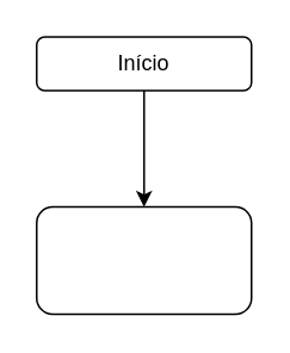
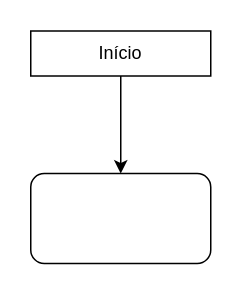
- <mxCell id="3" value="Início" style="rounded=1;whiteSpace=wrap;html=1;" parent="1" vertex="1"><mxGeometry x="20" y="20" width="120" height="30" as="geometry" /></mxCell>
+ <mxCell id="3" value="Início" style="whiteSpace=wrap;html=1;rounded=0;" parent="1" vertex="1"><mxGeometry x="20" y="20" width="120" height="30" as="geometry" /></mxCell>
